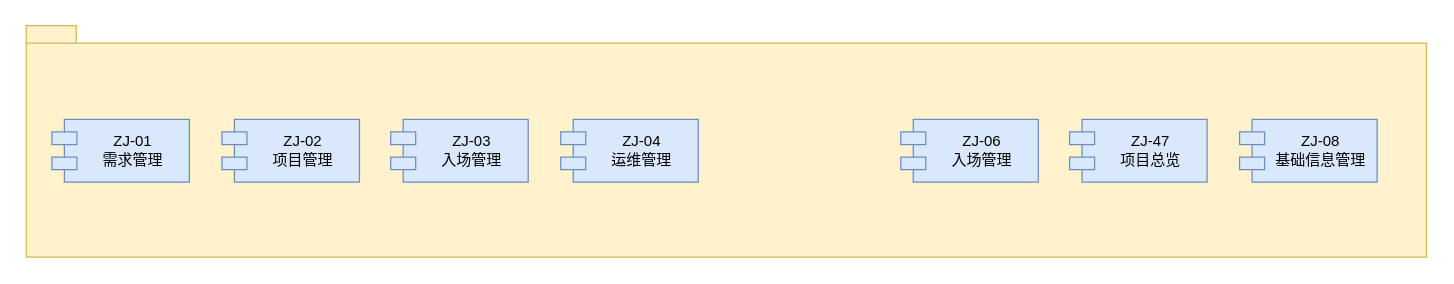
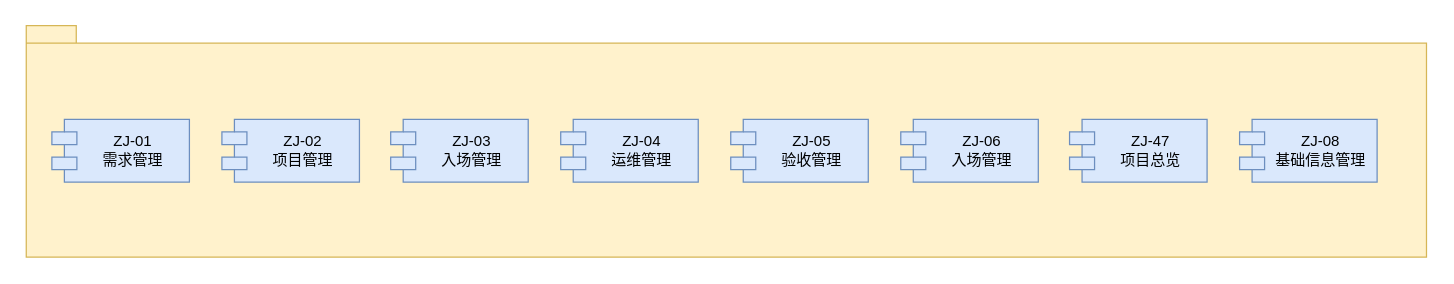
+ <mxCell id="8" value="ZJ-05&#10;验收管理" style="shape=module;align=center;spacingLeft=20;align=center;verticalAlign=middle;whiteSpace=wrap;labelPosition=center;verticalLabelPosition=middle;fillColor=#dae8fc;strokeColor=#6c8ebf;" parent="1" vertex="1"><mxGeometry x="584" y="95" width="110" height="50" as="geometry" /></mxCell>
